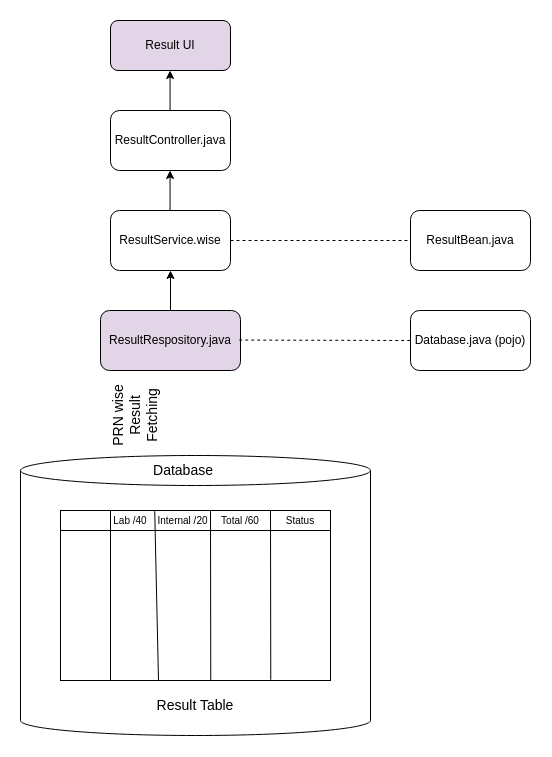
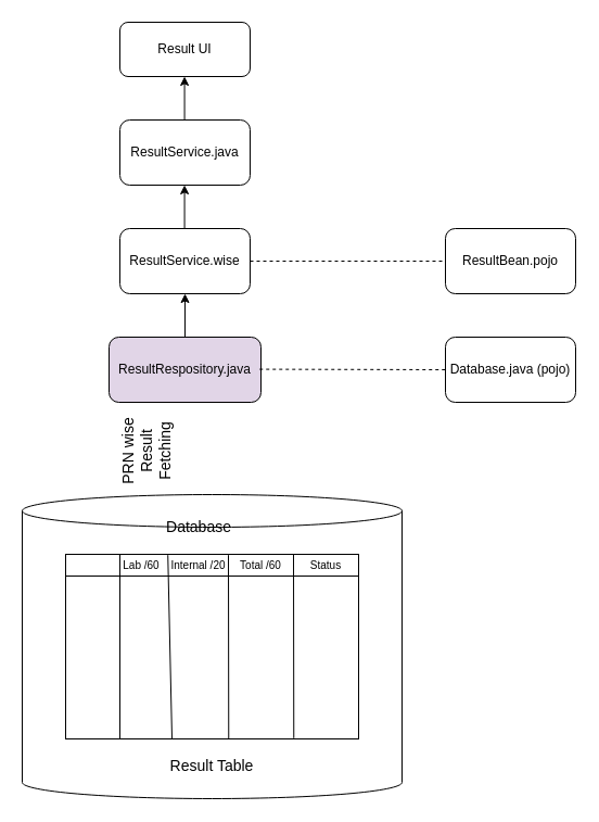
- <mxCell id="7" value="Result UI" style="rounded=1;whiteSpace=wrap;html=1;fillColor=#e1d5e7;" parent="1" vertex="1"><mxGeometry x="110" y="20" width="120" height="50" as="geometry" /></mxCell>
+ <mxCell id="7" value="Result UI" style="rounded=1;whiteSpace=wrap;html=1;" parent="1" vertex="1"><mxGeometry x="110" y="20" width="120" height="50" as="geometry" /></mxCell>
- <mxCell id="2" value="ResultController.java" style="rounded=1;whiteSpace=wrap;html=1;" parent="1" vertex="1"><mxGeometry x="110" y="110" width="120" height="60" as="geometry" /></mxCell>
+ <mxCell id="2" value="ResultService.java" style="rounded=1;whiteSpace=wrap;html=1;" parent="1" vertex="1"><mxGeometry x="110" y="110" width="120" height="60" as="geometry" /></mxCell>
- <mxCell id="4" value="ResultBean.java" style="rounded=1;whiteSpace=wrap;html=1;" parent="1" vertex="1"><mxGeometry x="410" y="210" width="120" height="60" as="geometry" /></mxCell>
+ <mxCell id="4" value="ResultBean.pojo" style="rounded=1;whiteSpace=wrap;html=1;" parent="1" vertex="1"><mxGeometry x="410" y="210" width="120" height="60" as="geometry" /></mxCell>
- <mxCell id="18" value="&lt;font style=&quot;font-size: 14px;&quot;&gt;Database&lt;/font&gt;" style="text;html=1;strokeColor=none;fillColor=none;align=center;verticalAlign=middle;whiteSpace=wrap;rounded=0;fontSize=10;" parent="1" vertex="1"><mxGeometry x="152.5" y="455" width="60" height="30" as="geometry" /></mxCell>
+ <mxCell id="18" value="&lt;font style=&quot;font-size: 14px;&quot;&gt;Database&lt;/font&gt;" style="text;html=1;strokeColor=none;fillColor=none;align=center;verticalAlign=middle;whiteSpace=wrap;rounded=0;fontSize=10;" parent="1" vertex="1"><mxGeometry x="152.5" y="470" width="60" height="30" as="geometry" /></mxCell>
- <mxCell id="13" value="&lt;font style=&quot;font-size: 10px;&quot;&gt;Lab /40&lt;/font&gt;" style="text;html=1;strokeColor=none;fillColor=none;align=center;verticalAlign=middle;whiteSpace=wrap;rounded=0;" parent="1" vertex="1"><mxGeometry x="110" y="507.5" width="40" height="25" as="geometry" /></mxCell>
+ <mxCell id="13" value="&lt;font style=&quot;font-size: 10px;&quot;&gt;Lab /60&lt;/font&gt;" style="text;html=1;strokeColor=none;fillColor=none;align=center;verticalAlign=middle;whiteSpace=wrap;rounded=0;" parent="1" vertex="1"><mxGeometry x="110" y="507.5" width="40" height="25" as="geometry" /></mxCell>
